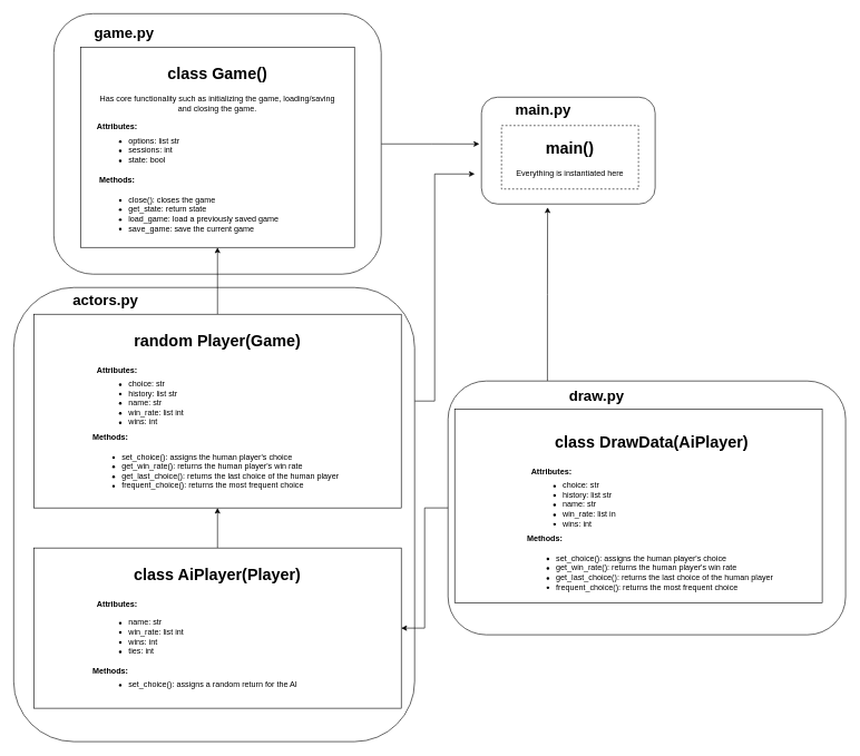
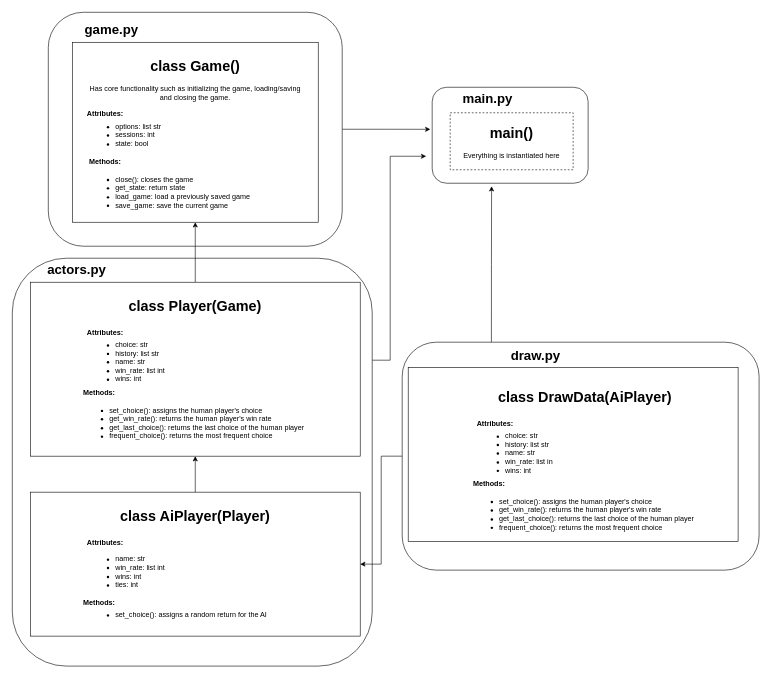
- <mxCell id="6" value="&lt;font style=&quot;font-size: 22px&quot;&gt;&lt;b&gt;actors.py&lt;/b&gt;&lt;/font&gt;" style="text;html=1;strokeColor=none;fillColor=none;align=center;verticalAlign=middle;whiteSpace=wrap;rounded=0;" vertex="1" parent="1"><mxGeometry x="120" y="440" width="75" height="20" as="geometry" /></mxCell>
+ <mxCell id="6" value="&lt;font style=&quot;font-size: 22px&quot;&gt;&lt;b&gt;actors.py&lt;/b&gt;&lt;/font&gt;" style="text;html=1;strokeColor=none;fillColor=none;align=center;verticalAlign=middle;whiteSpace=wrap;rounded=0;" vertex="1" parent="1"><mxGeometry x="90" y="440" width="75" height="20" as="geometry" /></mxCell>
- <mxCell id="18" value="&lt;h1&gt;random Player(Game)&lt;/h1&gt;&lt;p&gt;&lt;br&gt;&lt;/p&gt;" style="text;html=1;strokeColor=none;fillColor=none;spacing=5;spacingTop=-20;whiteSpace=wrap;overflow=hidden;rounded=0;align=center;" vertex="1" parent="1"><mxGeometry x="140" y="490" width="370" height="120" as="geometry" /></mxCell>
+ <mxCell id="18" value="&lt;h1&gt;class Player(Game)&lt;/h1&gt;&lt;p&gt;&lt;br&gt;&lt;/p&gt;" style="text;html=1;strokeColor=none;fillColor=none;spacing=5;spacingTop=-20;whiteSpace=wrap;overflow=hidden;rounded=0;align=center;" vertex="1" parent="1"><mxGeometry x="140" y="490" width="370" height="120" as="geometry" /></mxCell>
